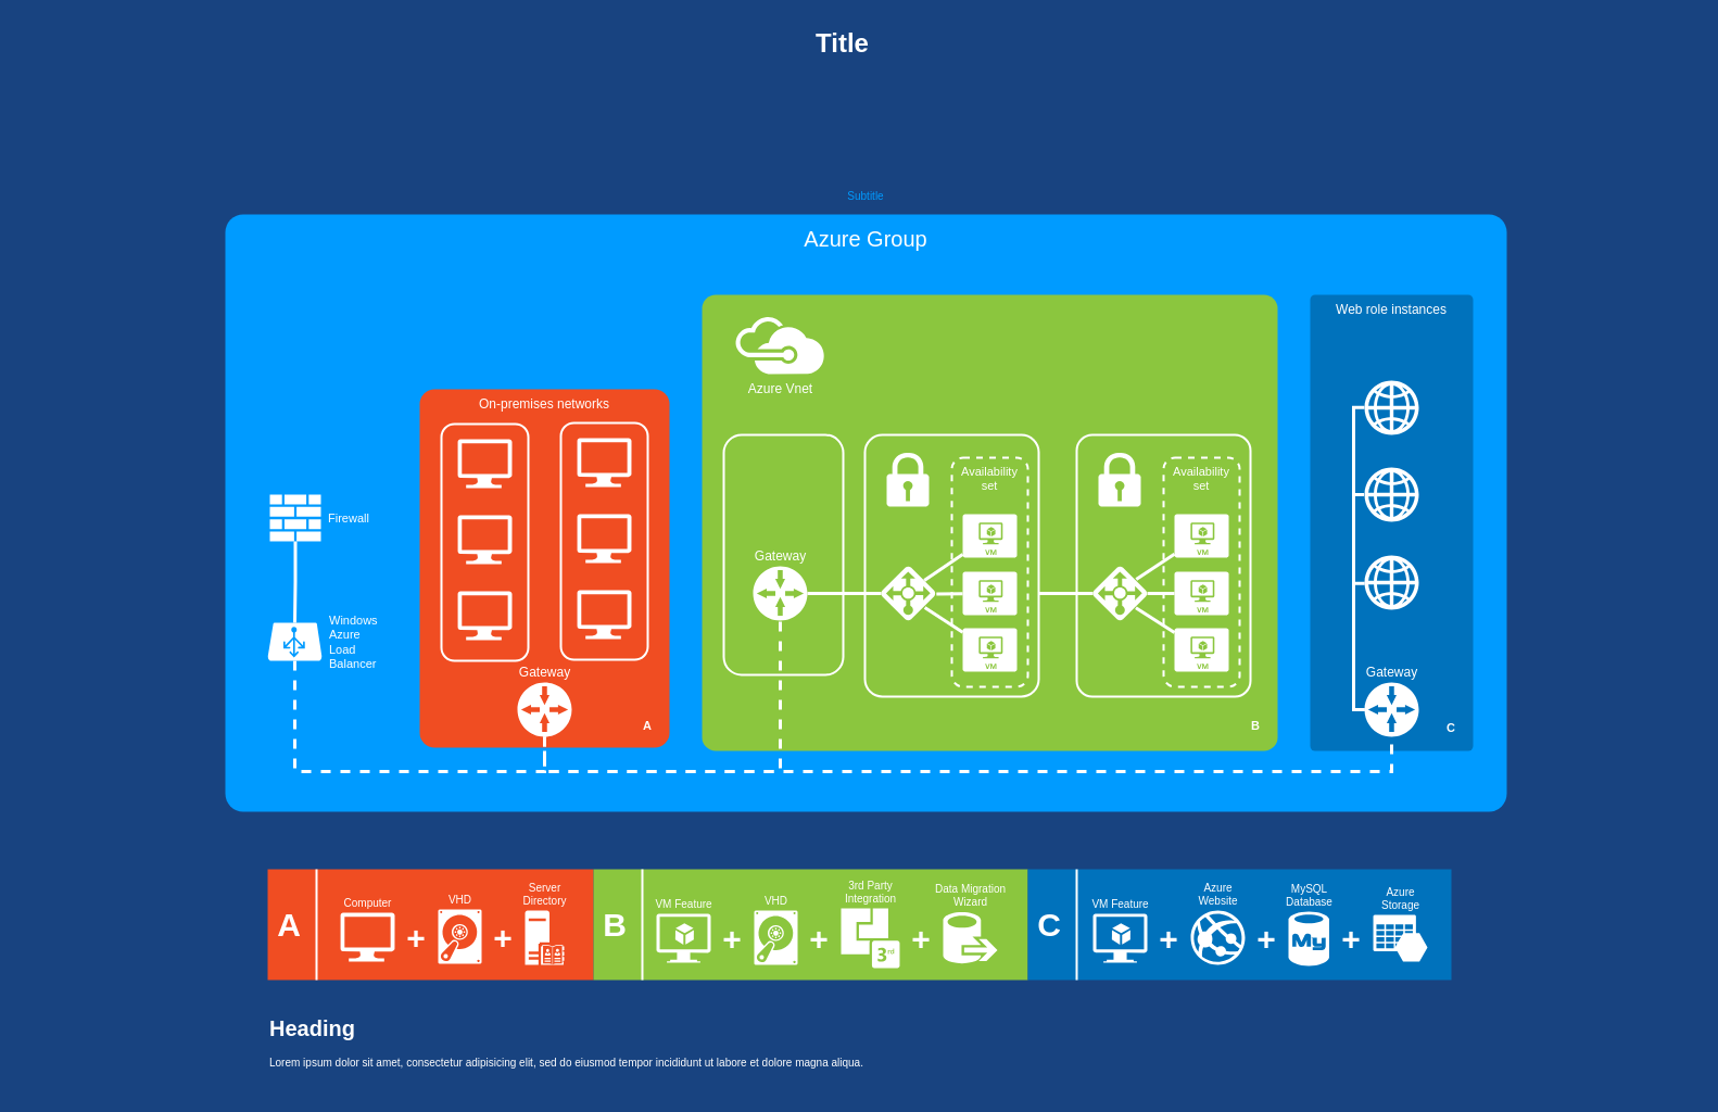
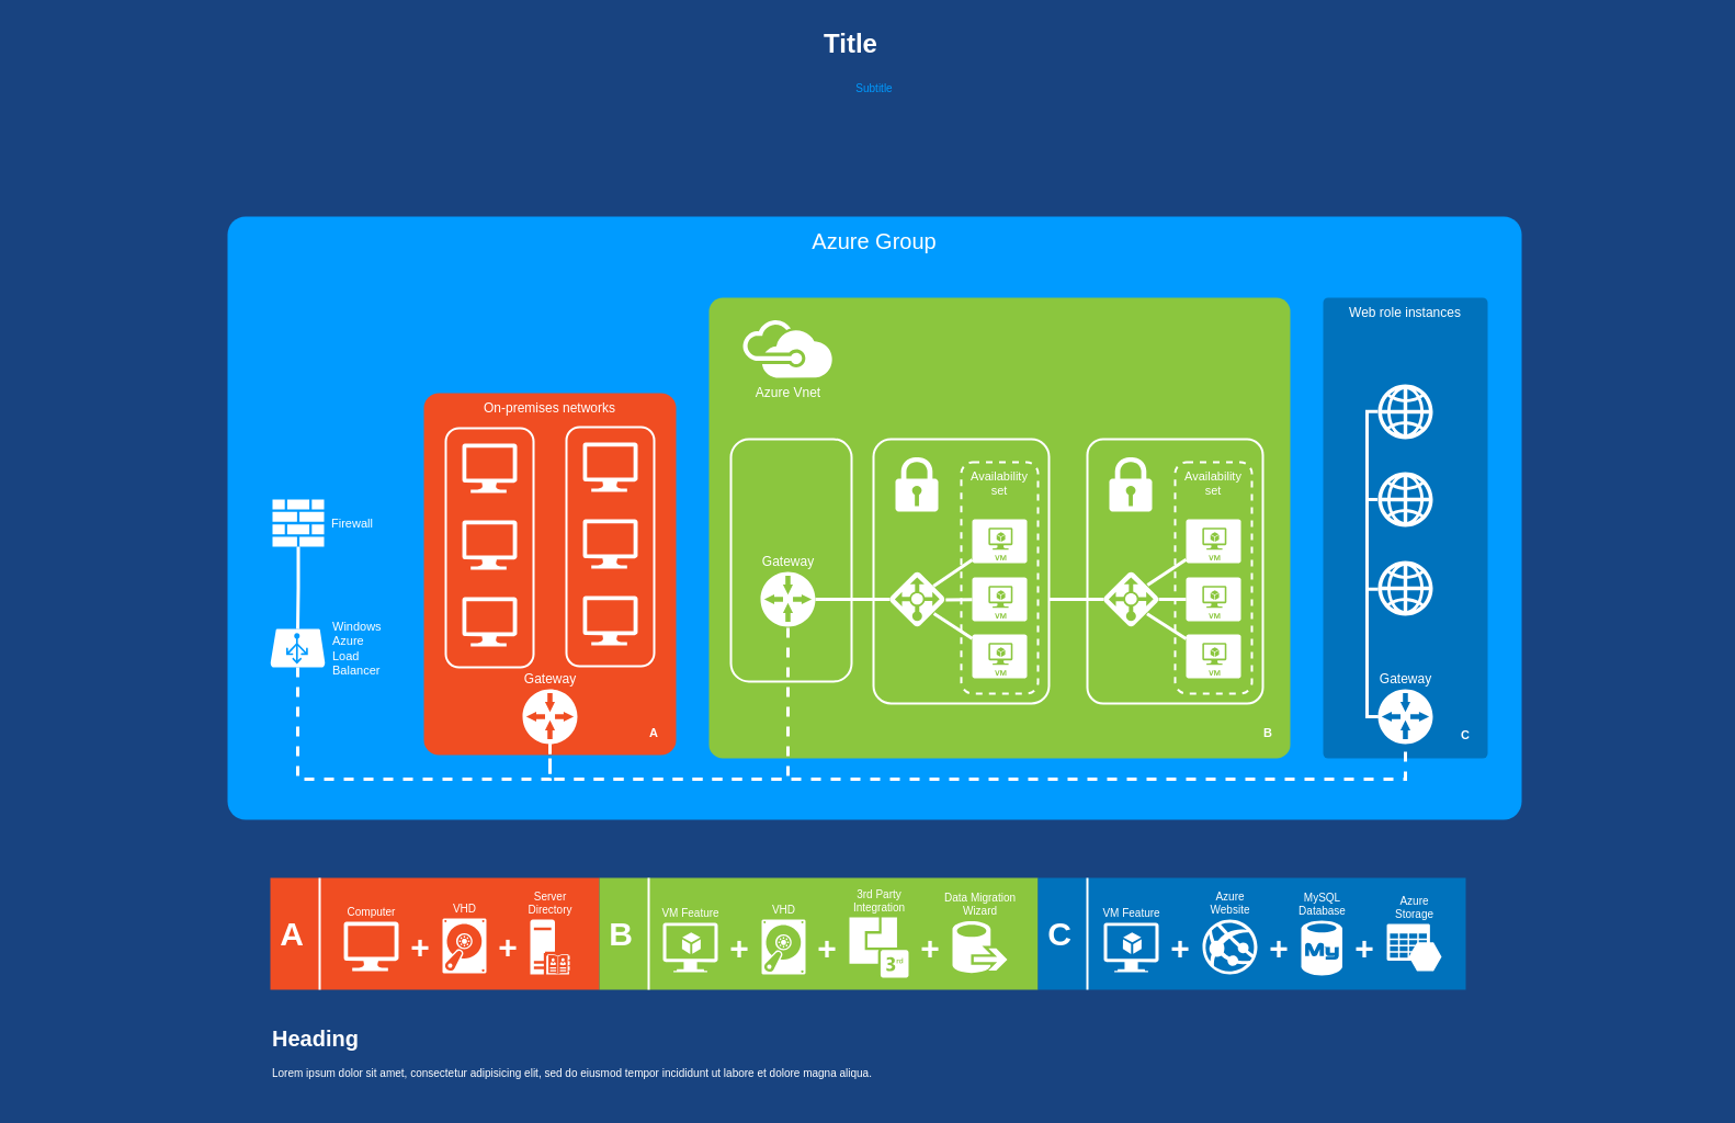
- <mxCell id="84" value="Subtitle" style="text;html=1;strokeColor=none;fillColor=none;align=center;verticalAlign=middle;whiteSpace=wrap;rounded=0;shadow=0;fontSize=10;fontColor=#009BFF;" parent="1" vertex="1"><mxGeometry x="34" y="170" width="1526" height="20" as="geometry" /></mxCell>
+ <mxCell id="84" value="Subtitle" style="text;html=1;strokeColor=none;fillColor=none;align=center;verticalAlign=middle;whiteSpace=wrap;rounded=0;shadow=0;fontSize=10;fontColor=#009BFF;" parent="1" vertex="1"><mxGeometry x="34" y="70" width="1526" height="20" as="geometry" /></mxCell>
